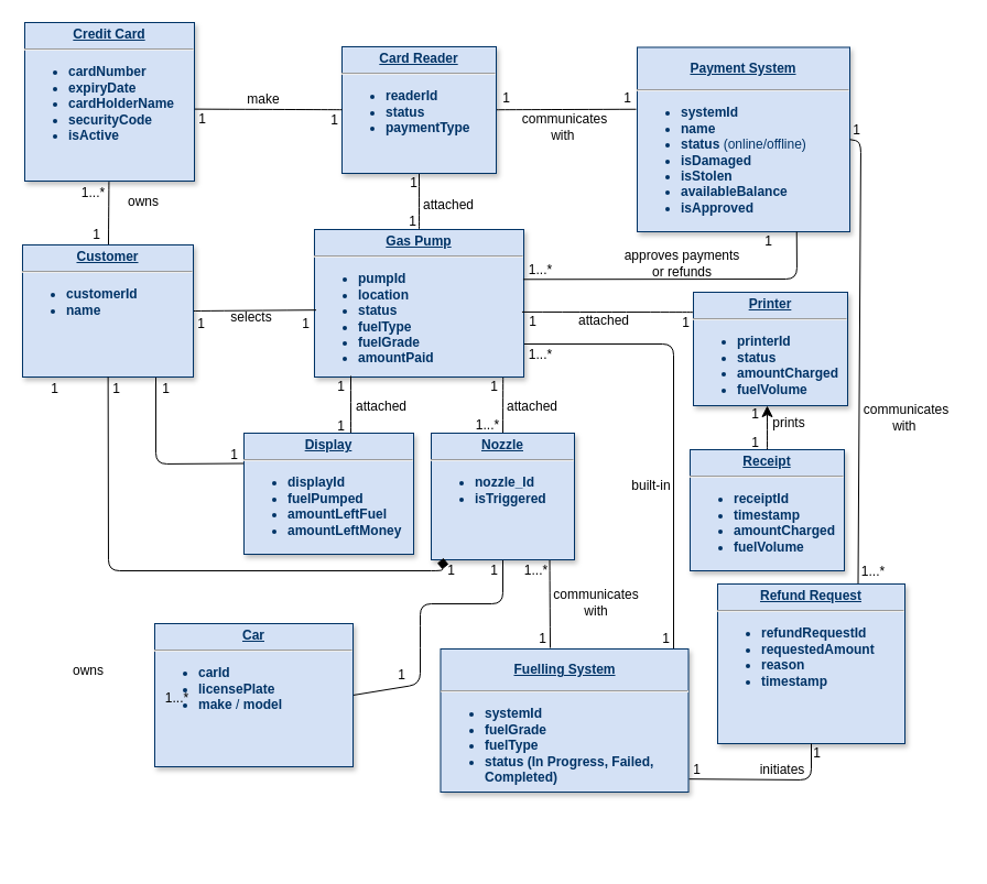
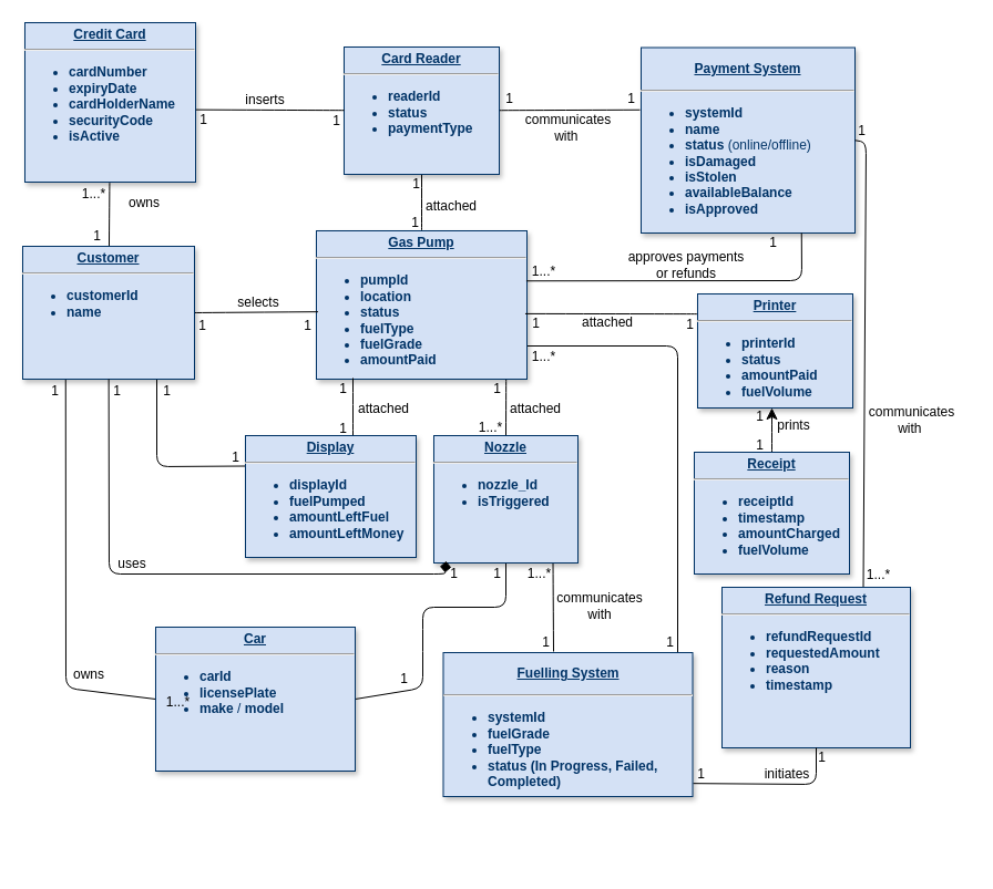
- <mxCell id="23" value="make" style="text;html=1;align=center;verticalAlign=middle;whiteSpace=wrap;rounded=0;" vertex="1" parent="1"><mxGeometry x="209" y="75" width="60" height="30" as="geometry" /></mxCell>
+ <mxCell id="23" value="inserts" style="text;html=1;align=center;verticalAlign=middle;whiteSpace=wrap;rounded=0;" vertex="1" parent="1"><mxGeometry x="209" y="75" width="60" height="30" as="geometry" /></mxCell>
- <mxCell id="35" value="selects" style="text;html=1;align=center;verticalAlign=middle;whiteSpace=wrap;rounded=0;" vertex="1" parent="1"><mxGeometry x="198" y="273" width="60" height="30" as="geometry" /></mxCell>
+ <mxCell id="35" value="selects" style="text;html=1;align=center;verticalAlign=middle;whiteSpace=wrap;rounded=0;" vertex="1" parent="1"><mxGeometry x="203" y="258" width="60" height="30" as="geometry" /></mxCell>
- <mxCell id="29" value="&lt;p style=&quot;margin: 0px; margin-top: 4px; text-align: center; text-decoration: underline;&quot;&gt;&lt;b&gt;Printer&lt;/b&gt;&lt;/p&gt;&lt;hr&gt;&lt;p class=&quot;p1&quot;&gt;&lt;/p&gt;&lt;ul&gt;&lt;li&gt;&lt;span class=&quot;s1&quot;&gt;&lt;b&gt;printerId&lt;/b&gt;&lt;/span&gt;&lt;/li&gt;&lt;li&gt;&lt;b style=&quot;background-color: transparent; color: light-dark(rgb(0, 51, 102), rgb(161, 205, 249));&quot;&gt;status&lt;/b&gt;&lt;span style=&quot;background-color: transparent; color: light-dark(rgb(0, 51, 102), rgb(161, 205, 249));&quot; class=&quot;s2&quot;&gt;&amp;nbsp;&lt;/span&gt;&lt;/li&gt;&lt;li&gt;&lt;b style=&quot;background-color: transparent; color: light-dark(rgb(0, 51, 102), rgb(161, 205, 249));&quot;&gt;amountCharged&lt;/b&gt;&lt;/li&gt;&lt;li&gt;&lt;b&gt;fuelVolume&lt;/b&gt;&lt;/li&gt;&lt;/ul&gt;&lt;p&gt;&lt;/p&gt;" style="verticalAlign=top;align=left;overflow=fill;fontSize=12;fontFamily=Helvetica;html=1;strokeColor=#003366;shadow=1;fillColor=#D4E1F5;fontColor=#003366" vertex="1" parent="1"><mxGeometry x="629" y="265" width="140" height="103" as="geometry" /></mxCell>
+ <mxCell id="29" value="&lt;p style=&quot;margin: 0px; margin-top: 4px; text-align: center; text-decoration: underline;&quot;&gt;&lt;b&gt;Printer&lt;/b&gt;&lt;/p&gt;&lt;hr&gt;&lt;p class=&quot;p1&quot;&gt;&lt;/p&gt;&lt;ul&gt;&lt;li&gt;&lt;span class=&quot;s1&quot;&gt;&lt;b&gt;printerId&lt;/b&gt;&lt;/span&gt;&lt;/li&gt;&lt;li&gt;&lt;b style=&quot;background-color: transparent; color: light-dark(rgb(0, 51, 102), rgb(161, 205, 249));&quot;&gt;status&lt;/b&gt;&lt;span style=&quot;background-color: transparent; color: light-dark(rgb(0, 51, 102), rgb(161, 205, 249));&quot; class=&quot;s2&quot;&gt;&amp;nbsp;&lt;/span&gt;&lt;/li&gt;&lt;li&gt;&lt;b style=&quot;background-color: transparent; color: light-dark(rgb(0, 51, 102), rgb(161, 205, 249));&quot;&gt;amountPaid&lt;/b&gt;&lt;/li&gt;&lt;li&gt;&lt;b&gt;fuelVolume&lt;/b&gt;&lt;/li&gt;&lt;/ul&gt;&lt;p&gt;&lt;/p&gt;" style="verticalAlign=top;align=left;overflow=fill;fontSize=12;fontFamily=Helvetica;html=1;strokeColor=#003366;shadow=1;fillColor=#D4E1F5;fontColor=#003366" vertex="1" parent="1"><mxGeometry x="629" y="265" width="140" height="103" as="geometry" /></mxCell>
- <mxCell id="72" value="built-in" style="text;html=1;align=center;verticalAlign=middle;whiteSpace=wrap;rounded=0;" vertex="1" parent="1"><mxGeometry x="561" y="426" width="60" height="30" as="geometry" /></mxCell>
+ <mxCell id="28" value="uses" style="text;html=1;align=center;verticalAlign=middle;whiteSpace=wrap;rounded=0;" vertex="1" parent="1"><mxGeometry x="89" y="494" width="60" height="30" as="geometry" /></mxCell>
+ <mxCell id="13" style="edgeStyle=none;curved=0;rounded=1;orthogonalLoop=1;jettySize=auto;html=1;exitX=0.25;exitY=1;exitDx=0;exitDy=0;entryX=0;entryY=0.5;entryDx=0;entryDy=0;fontSize=12;startSize=8;endSize=8;endArrow=none;startFill=0;" edge="1" parent="1" source="14" target="20"><mxGeometry relative="1" as="geometry"><Array as="points"><mxPoint x="59" y="621" /></Array></mxGeometry></mxCell>
